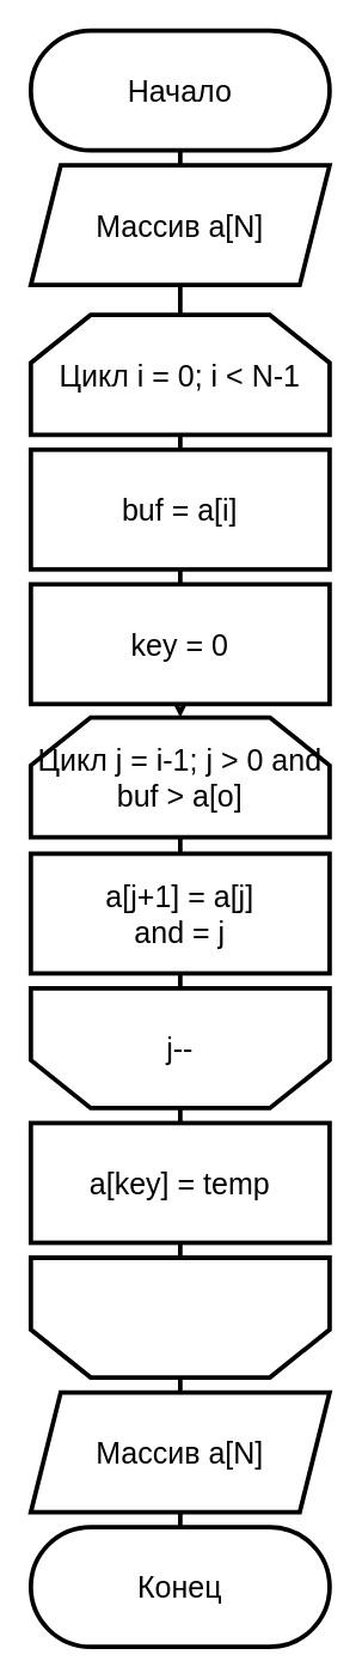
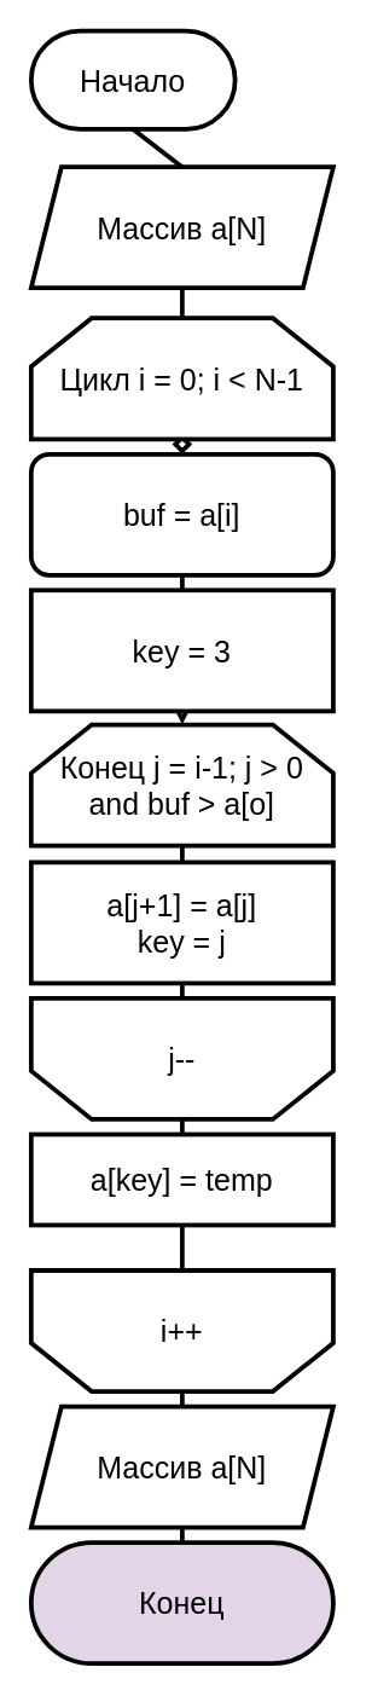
- <mxCell id="3" value="&lt;font style=&quot;font-size: 20px&quot;&gt;Начало&lt;/font&gt;" style="rounded=1;whiteSpace=wrap;html=1;strokeWidth=3;arcSize=50;" vertex="1" parent="1"><mxGeometry x="20" y="20" width="200" height="80" as="geometry" /></mxCell>
+ <mxCell id="3" value="&lt;font style=&quot;font-size: 20px&quot;&gt;Начало&lt;/font&gt;" style="rounded=1;whiteSpace=wrap;html=1;strokeWidth=3;arcSize=50;" vertex="1" parent="1"><mxGeometry x="20" y="20" width="135" height="65" as="geometry" /></mxCell>
- <mxCell id="6" style="edgeStyle=none;html=1;exitX=0.5;exitY=1;exitDx=0;exitDy=0;entryX=0.5;entryY=0;entryDx=0;entryDy=0;endArrow=none;endFill=0;strokeWidth=3;" edge="1" parent="1" source="7" target="21"><mxGeometry relative="1" as="geometry" /></mxCell>
+ <mxCell id="6" style="edgeStyle=none;html=1;exitX=0.5;exitY=1;exitDx=0;exitDy=0;entryX=0.5;entryY=0;entryDx=0;entryDy=0;endArrow=diamond;endFill=0;strokeWidth=3;" edge="1" parent="1" source="7" target="21"><mxGeometry relative="1" as="geometry" /></mxCell>
- <mxCell id="21" value="&lt;span style=&quot;font-size: 20px&quot;&gt;buf = a[i]&lt;br&gt;&lt;/span&gt;" style="rounded=0;whiteSpace=wrap;html=1;strokeWidth=3;" vertex="1" parent="1"><mxGeometry x="20" y="300" width="200" height="80" as="geometry" /></mxCell>
+ <mxCell id="21" value="&lt;span style=&quot;font-size: 20px&quot;&gt;buf = a[i]&lt;br&gt;&lt;/span&gt;" style="whiteSpace=wrap;html=1;strokeWidth=3;rounded=1;" vertex="1" parent="1"><mxGeometry x="20" y="300" width="200" height="80" as="geometry" /></mxCell>
- <mxCell id="26" value="&lt;span style=&quot;font-size: 20px&quot;&gt;key = 0&lt;br&gt;&lt;/span&gt;" style="rounded=0;whiteSpace=wrap;html=1;strokeWidth=3;" vertex="1" parent="1"><mxGeometry x="20" y="390" width="200" height="80" as="geometry" /></mxCell>
+ <mxCell id="26" value="&lt;span style=&quot;font-size: 20px&quot;&gt;key = 3&lt;br&gt;&lt;/span&gt;" style="rounded=0;whiteSpace=wrap;html=1;strokeWidth=3;" vertex="1" parent="1"><mxGeometry x="20" y="390" width="200" height="80" as="geometry" /></mxCell>
- <mxCell id="9" value="&lt;font style=&quot;font-size: 20px&quot;&gt;Цикл j = i-1; j &amp;gt; 0 and buf &amp;gt; a[о]&lt;br&gt;&lt;/font&gt;" style="shape=loopLimit;whiteSpace=wrap;html=1;strokeWidth=3;size=40;" vertex="1" parent="1"><mxGeometry x="20" y="479" width="200" height="80" as="geometry" /></mxCell>
+ <mxCell id="9" value="&lt;font style=&quot;font-size: 20px&quot;&gt;Конец j = i-1; j &amp;gt; 0 and buf &amp;gt; a[о]&lt;br&gt;&lt;/font&gt;" style="shape=loopLimit;whiteSpace=wrap;html=1;strokeWidth=3;size=40;" vertex="1" parent="1"><mxGeometry x="20" y="479" width="200" height="80" as="geometry" /></mxCell>
- <mxCell id="20" value="&lt;span style=&quot;font-size: 20px&quot;&gt;a[j+1] = a[j]&lt;br&gt;and = j&lt;br&gt;&lt;/span&gt;" style="rounded=0;whiteSpace=wrap;html=1;strokeWidth=3;" vertex="1" parent="1"><mxGeometry x="20" y="570" width="200" height="80" as="geometry" /></mxCell>
+ <mxCell id="20" value="&lt;span style=&quot;font-size: 20px&quot;&gt;a[j+1] = a[j]&lt;br&gt;key = j&lt;br&gt;&lt;/span&gt;" style="rounded=0;whiteSpace=wrap;html=1;strokeWidth=3;" vertex="1" parent="1"><mxGeometry x="20" y="570" width="200" height="80" as="geometry" /></mxCell>
- <mxCell id="23" value="&lt;span style=&quot;font-size: 20px&quot;&gt;a[key] = temp&lt;br&gt;&lt;/span&gt;" style="rounded=0;whiteSpace=wrap;html=1;strokeWidth=3;" vertex="1" parent="1"><mxGeometry x="20" y="750" width="200" height="80" as="geometry" /></mxCell>
+ <mxCell id="23" value="&lt;span style=&quot;font-size: 20px&quot;&gt;a[key] = temp&lt;br&gt;&lt;/span&gt;" style="rounded=0;whiteSpace=wrap;html=1;strokeWidth=3;" vertex="1" parent="1"><mxGeometry x="20" y="750" width="200" height="60" as="geometry" /></mxCell>
+ <mxCell id="14" value="&lt;font style=&quot;font-size: 20px&quot;&gt;i++&lt;/font&gt;" style="text;html=1;strokeColor=none;fillColor=none;align=center;verticalAlign=middle;whiteSpace=wrap;rounded=0;" vertex="1" parent="1"><mxGeometry x="100" y="870" width="40" height="20" as="geometry" /></mxCell>
- <mxCell id="16" value="&lt;font style=&quot;font-size: 20px&quot;&gt;Конец&lt;/font&gt;" style="rounded=1;whiteSpace=wrap;html=1;strokeWidth=3;arcSize=50;" vertex="1" parent="1"><mxGeometry x="20" y="1020" width="200" height="80" as="geometry" /></mxCell>
+ <mxCell id="16" value="&lt;font style=&quot;font-size: 20px&quot;&gt;Конец&lt;/font&gt;" style="rounded=1;whiteSpace=wrap;html=1;strokeWidth=3;arcSize=50;fillColor=#e1d5e7;" vertex="1" parent="1"><mxGeometry x="20" y="1020" width="200" height="80" as="geometry" /></mxCell>
